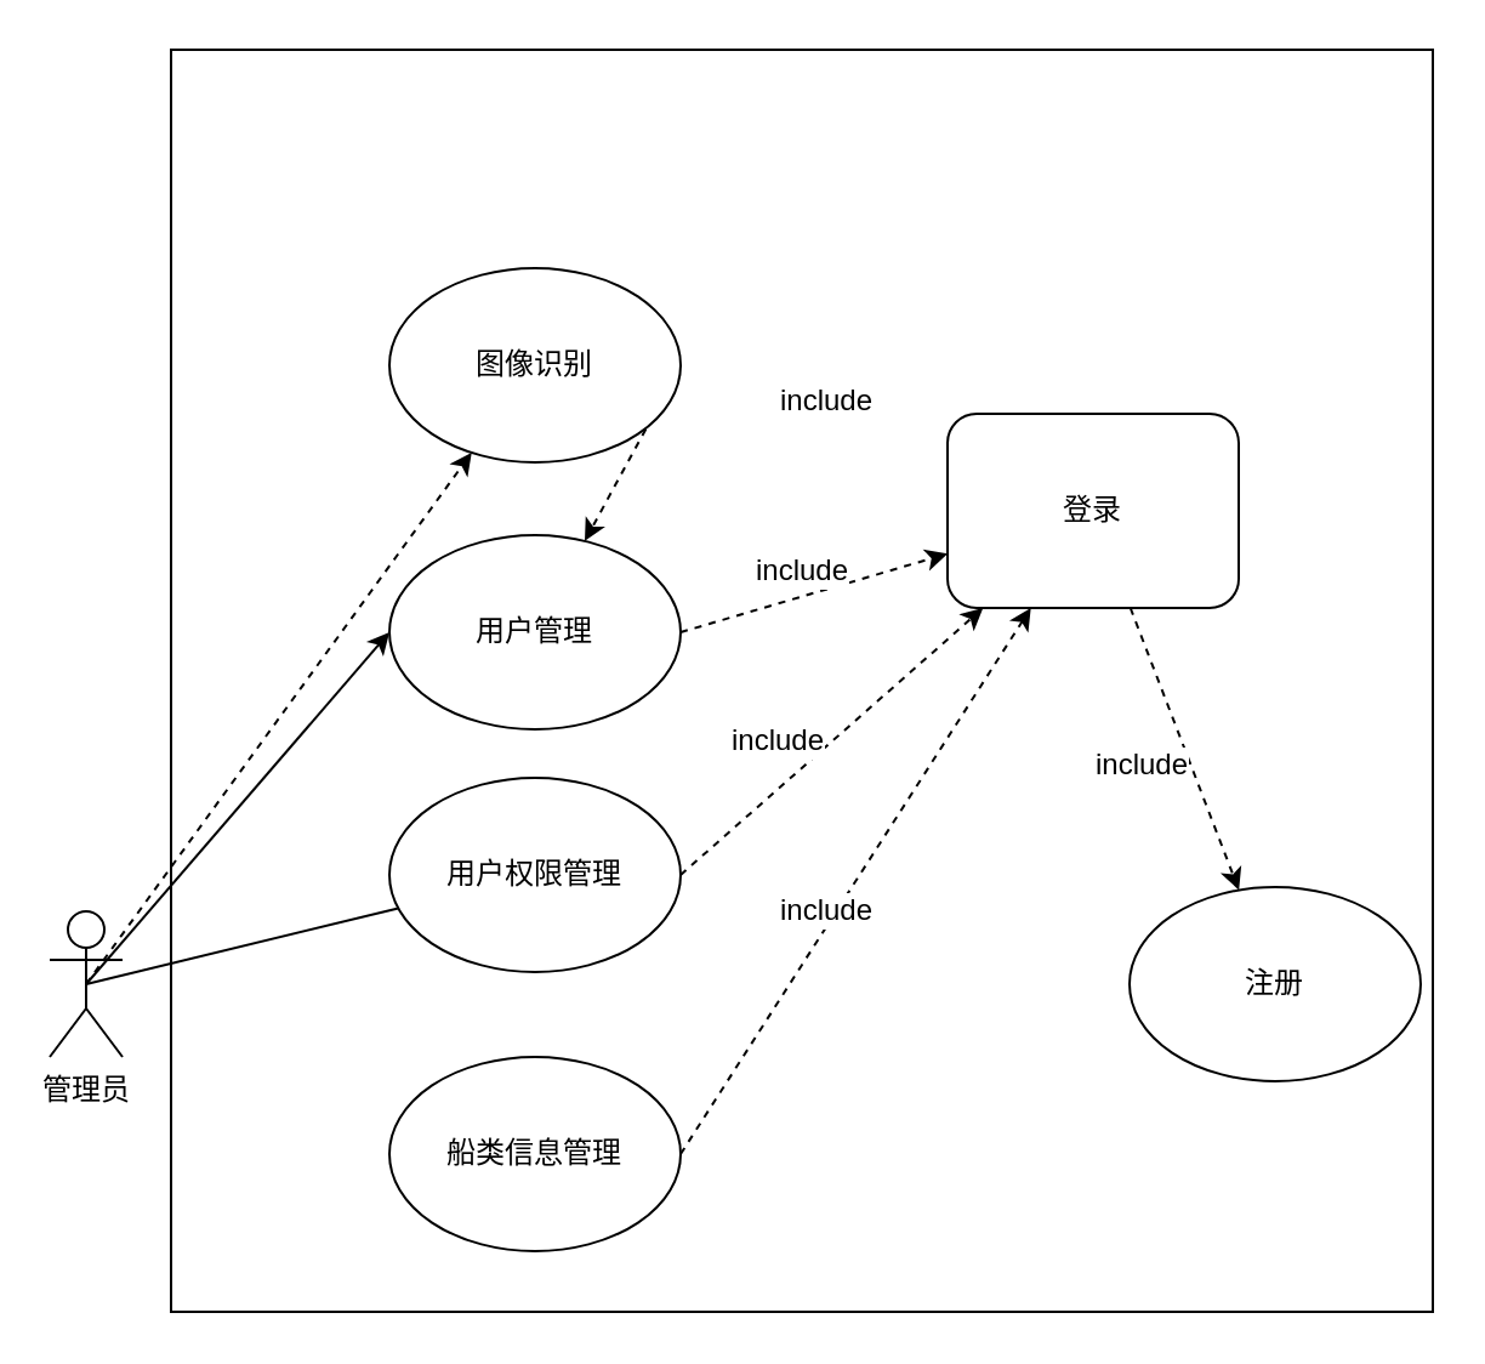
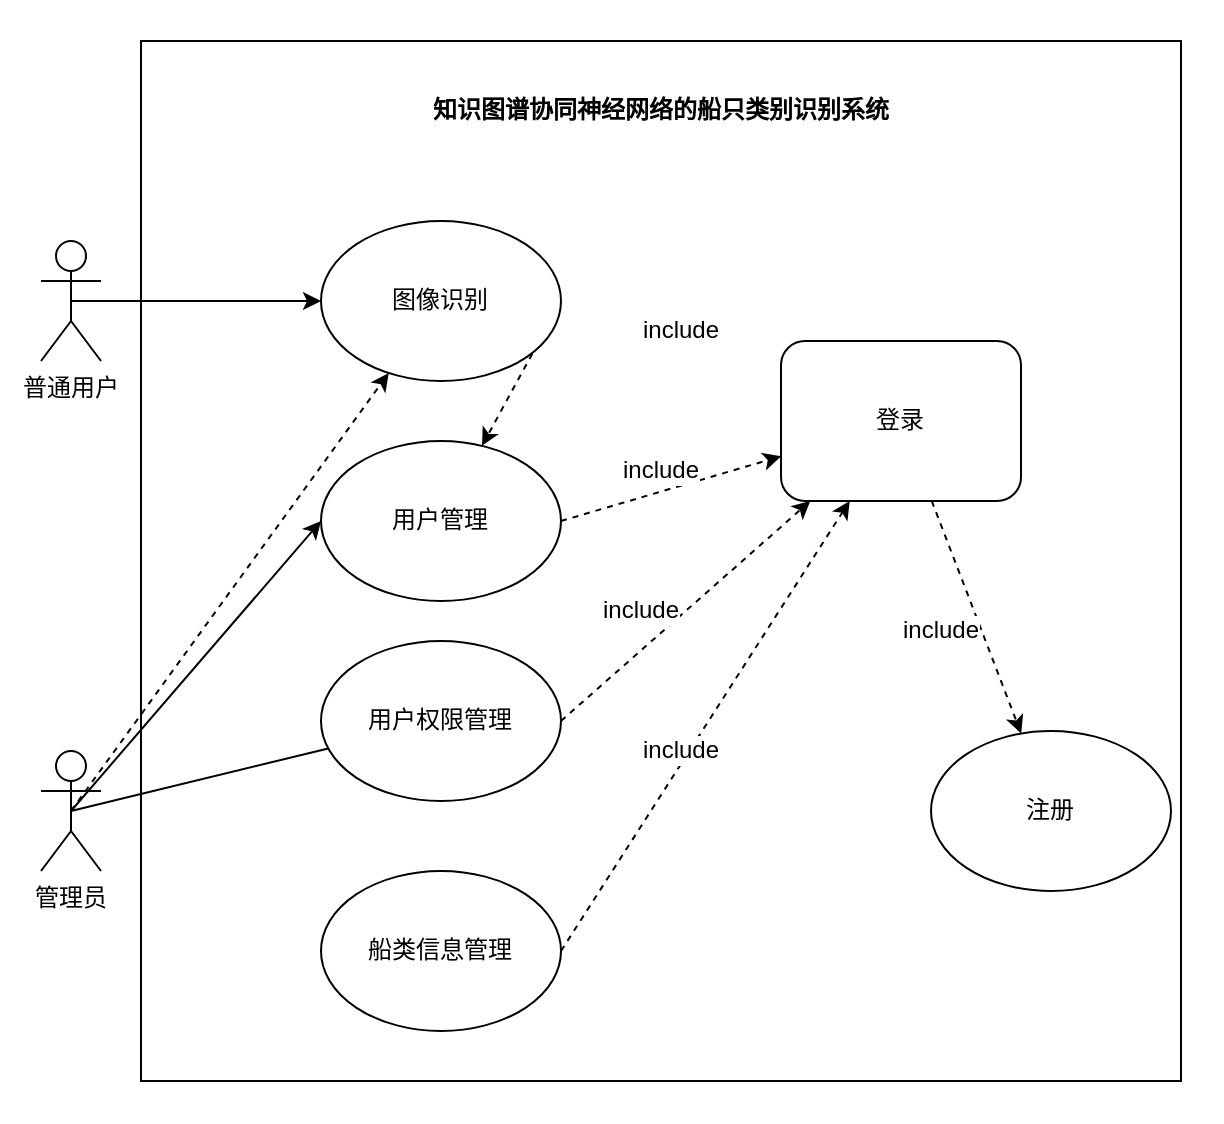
+ <mxCell id="3" value="&lt;p class=&quot;MsoNormal&quot;&gt;&lt;span style=&quot;mso-spacerun:'yes';font-family:宋体;mso-ascii-font-family:'Times New Roman';&lt;br/&gt;mso-hansi-font-family:'Times New Roman';mso-bidi-font-family:'Times New Roman';font-size:9.0pt;&lt;br/&gt;mso-font-kerning:1.0pt;&quot;&gt;&lt;b&gt;知识图谱协同神经网络的船只类别识别系统&lt;/b&gt;&lt;/span&gt;&lt;/p&gt;" style="text;html=1;align=center;verticalAlign=middle;resizable=0;points=[];autosize=1;strokeColor=none;fillColor=none;" vertex="1" parent="1"><mxGeometry x="200" y="30" width="260" height="50" as="geometry" /></mxCell>
+ <mxCell id="5" value="普通用户" style="shape=umlActor;verticalLabelPosition=bottom;verticalAlign=top;html=1;outlineConnect=0;" vertex="1" parent="1"><mxGeometry x="20" y="120" width="30" height="60" as="geometry" /></mxCell>
+ <mxCell id="4" style="edgeStyle=none;html=1;exitX=0.5;exitY=0.5;exitDx=0;exitDy=0;exitPerimeter=0;entryX=0;entryY=0.5;entryDx=0;entryDy=0;" edge="1" parent="1" source="5" target="11"><mxGeometry relative="1" as="geometry" /></mxCell>
